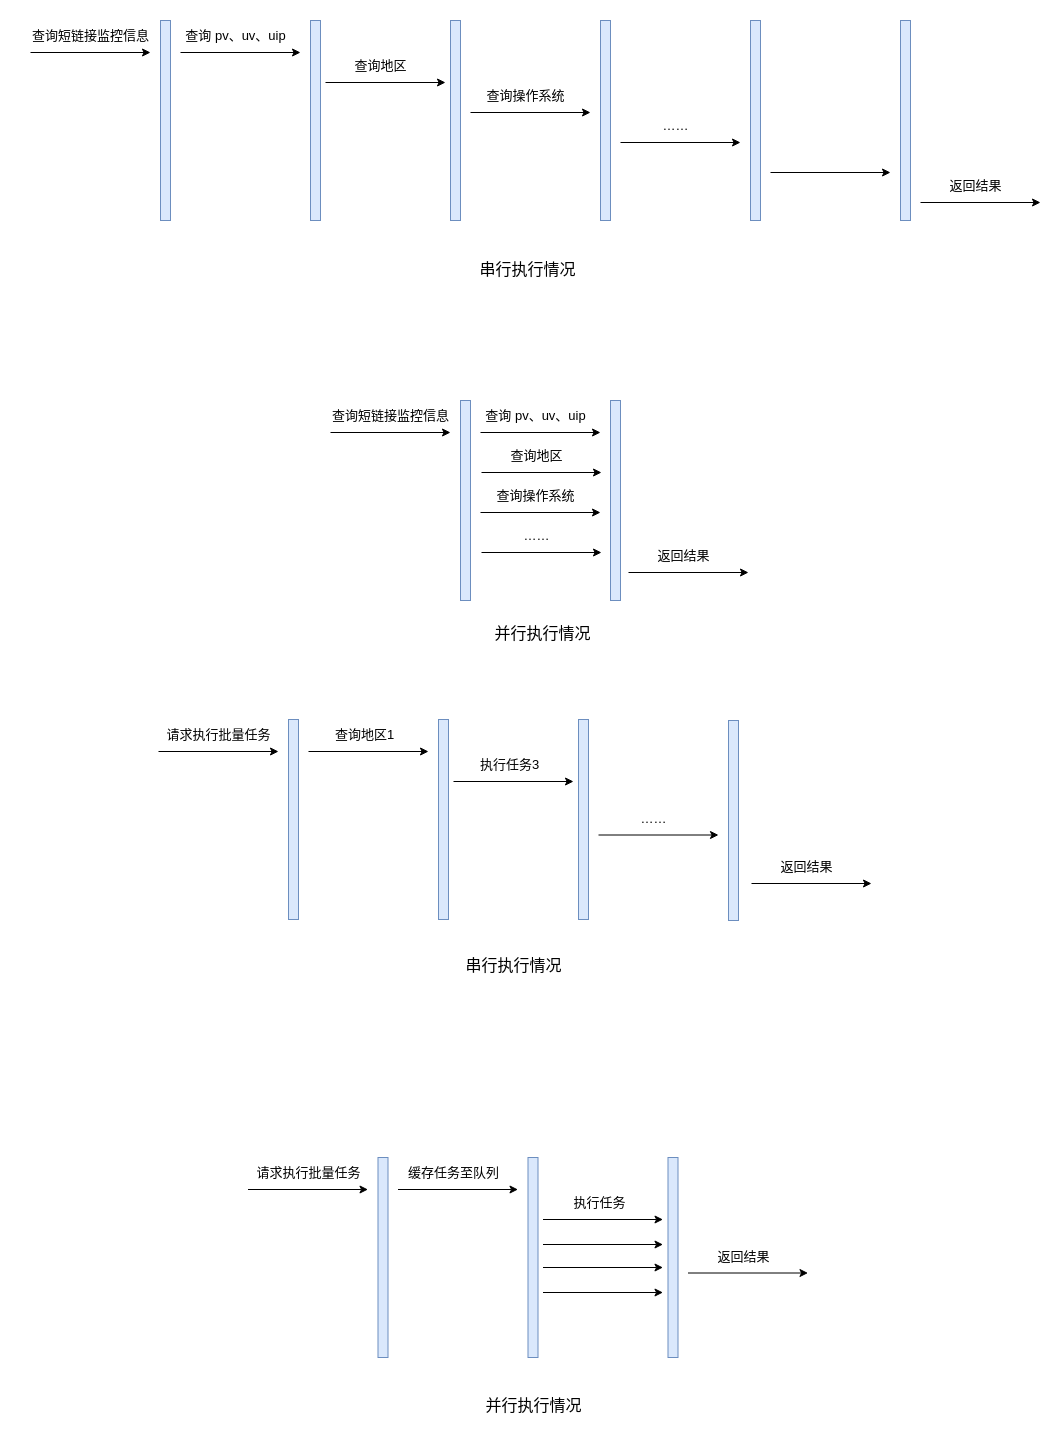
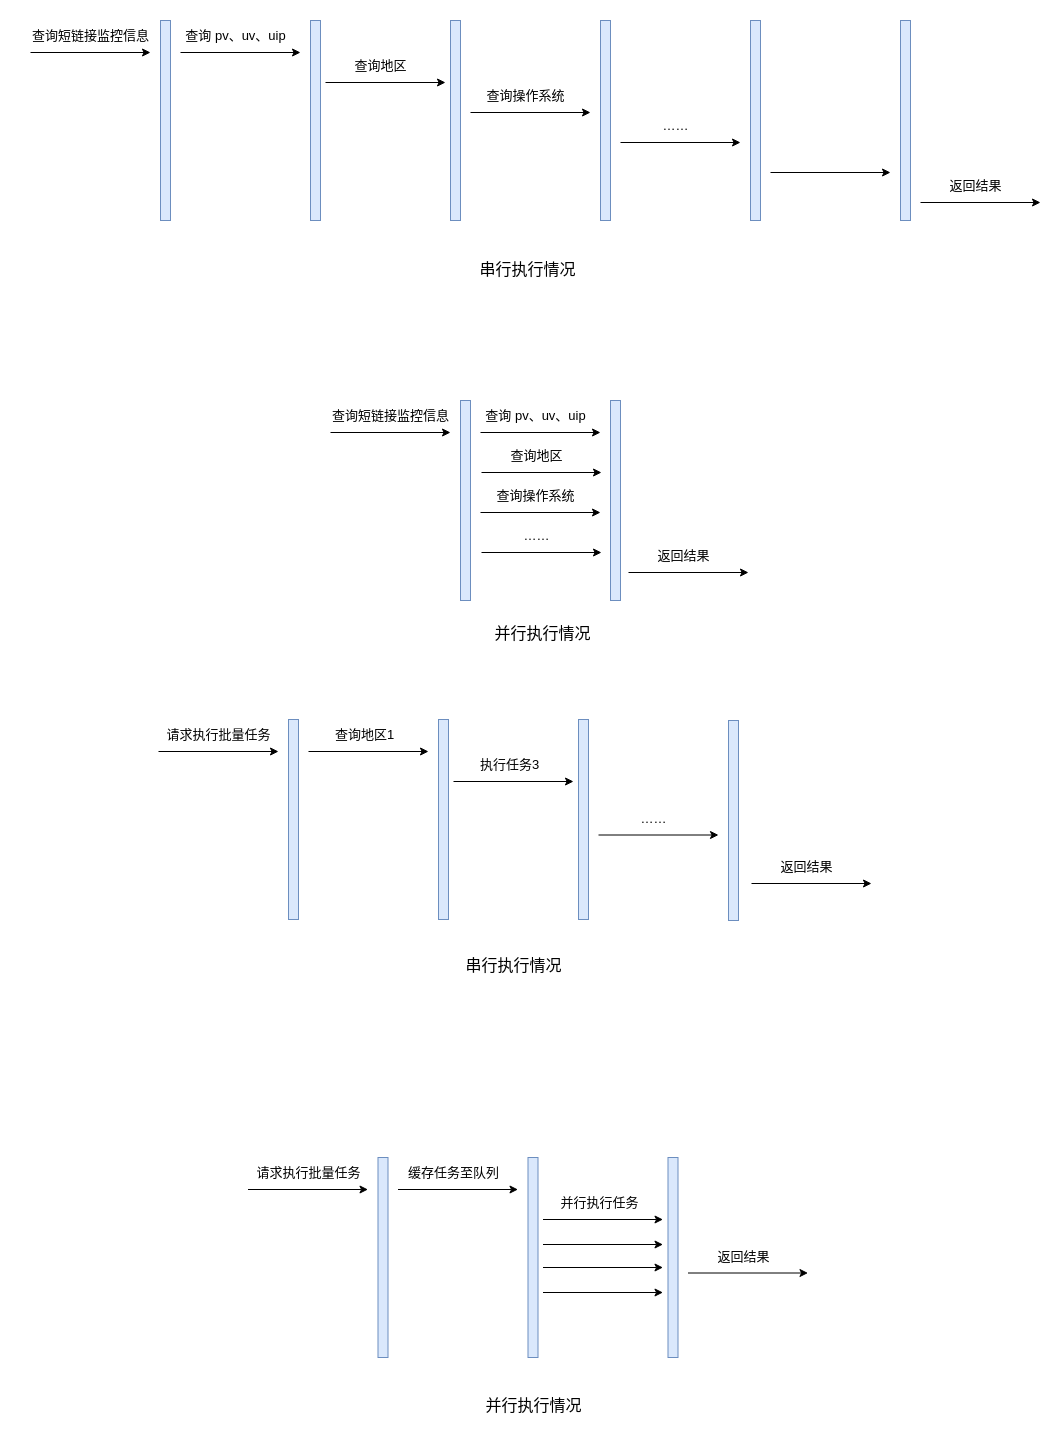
- <mxCell id="59" value="执行任务" style="text;html=1;align=center;verticalAlign=middle;resizable=0;points=[];autosize=1;strokeColor=none;fillColor=none;fontSize=13;" vertex="1" parent="1"><mxGeometry x="550.5" y="1188" width="96" height="28" as="geometry" /></mxCell>
+ <mxCell id="59" value="并行执行任务" style="text;html=1;align=center;verticalAlign=middle;resizable=0;points=[];autosize=1;strokeColor=none;fillColor=none;fontSize=13;" vertex="1" parent="1"><mxGeometry x="550.5" y="1188" width="96" height="28" as="geometry" /></mxCell>
